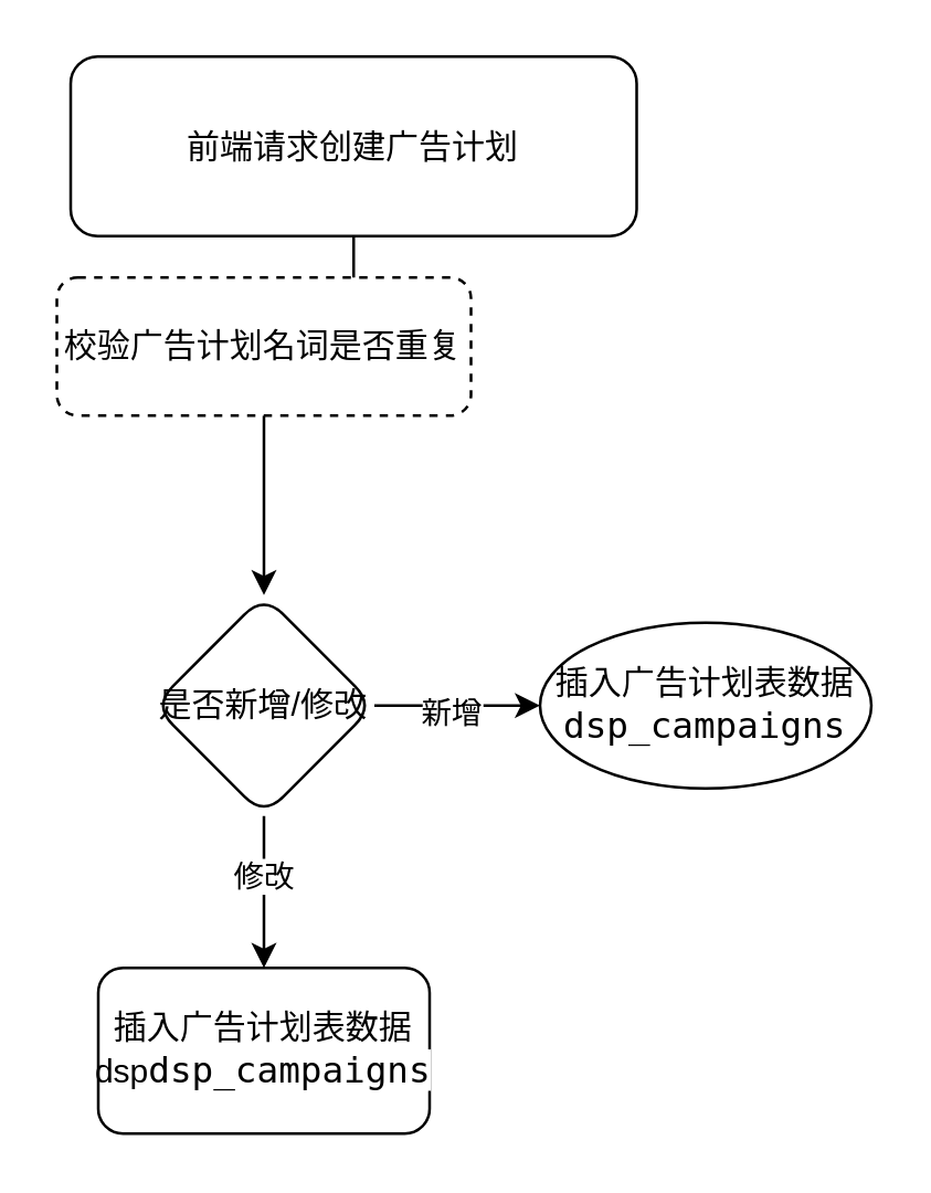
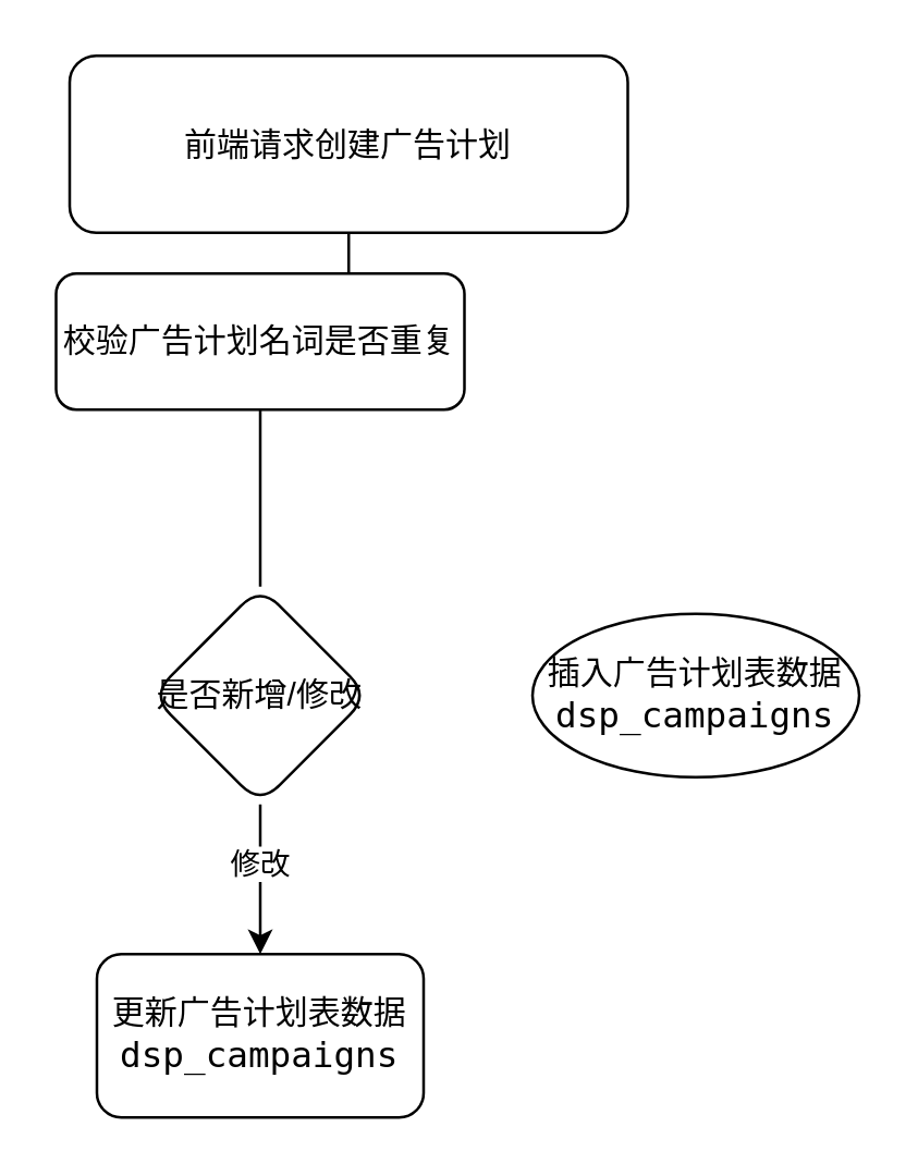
- <mxCell id="5" value="校验广告计划名词是否重复" style="whiteSpace=wrap;html=1;rounded=1;glass=0;strokeWidth=1;shadow=0;dashed=1;" vertex="1" parent="1"><mxGeometry x="20" y="100" width="150" height="50" as="geometry" /></mxCell>
+ <mxCell id="5" value="校验广告计划名词是否重复" style="whiteSpace=wrap;html=1;rounded=1;glass=0;strokeWidth=1;shadow=0;" vertex="1" parent="1"><mxGeometry x="20" y="100" width="150" height="50" as="geometry" /></mxCell>
- <mxCell id="4" value="" style="edgeStyle=orthogonalEdgeStyle;rounded=0;orthogonalLoop=1;jettySize=auto;html=1;" edge="1" parent="1" source="5" target="10"><mxGeometry relative="1" as="geometry" /></mxCell>
+ <mxCell id="4" value="" style="edgeStyle=orthogonalEdgeStyle;rounded=0;orthogonalLoop=1;jettySize=auto;html=1;endArrow=none;" edge="1" parent="1" source="5" target="10"><mxGeometry relative="1" as="geometry" /></mxCell>
- <mxCell id="6" value="" style="edgeStyle=orthogonalEdgeStyle;rounded=0;orthogonalLoop=1;jettySize=auto;html=1;" edge="1" parent="1" source="10" target="11"><mxGeometry relative="1" as="geometry" /></mxCell>
- <mxCell id="7" value="新增" style="edgeLabel;html=1;align=center;verticalAlign=middle;resizable=0;points=[];" vertex="1" connectable="0" parent="6"><mxGeometry x="-0.1" y="-2" relative="1" as="geometry"><mxPoint as="offset" /></mxGeometry></mxCell>
- <mxCell id="12" value="插入广告计划表数据dsp&lt;span style=&quot;background-color: rgb(255 , 255 , 255) ; font-family: &amp;#34;jetbrains mono&amp;#34; , monospace ; font-size: 9.8pt&quot;&gt;dsp_campaigns&lt;/span&gt;" style="whiteSpace=wrap;html=1;rounded=1;glass=0;strokeWidth=1;shadow=0;" vertex="1" parent="1"><mxGeometry x="35" y="350" width="120" height="60" as="geometry" /></mxCell>
+ <mxCell id="12" value="更新广告计划表数据&lt;span style=&quot;background-color: rgb(255 , 255 , 255) ; font-family: &amp;#34;jetbrains mono&amp;#34; , monospace ; font-size: 9.8pt&quot;&gt;dsp_campaigns&lt;/span&gt;" style="whiteSpace=wrap;html=1;rounded=1;glass=0;strokeWidth=1;shadow=0;" vertex="1" parent="1"><mxGeometry x="35" y="350" width="120" height="60" as="geometry" /></mxCell>
